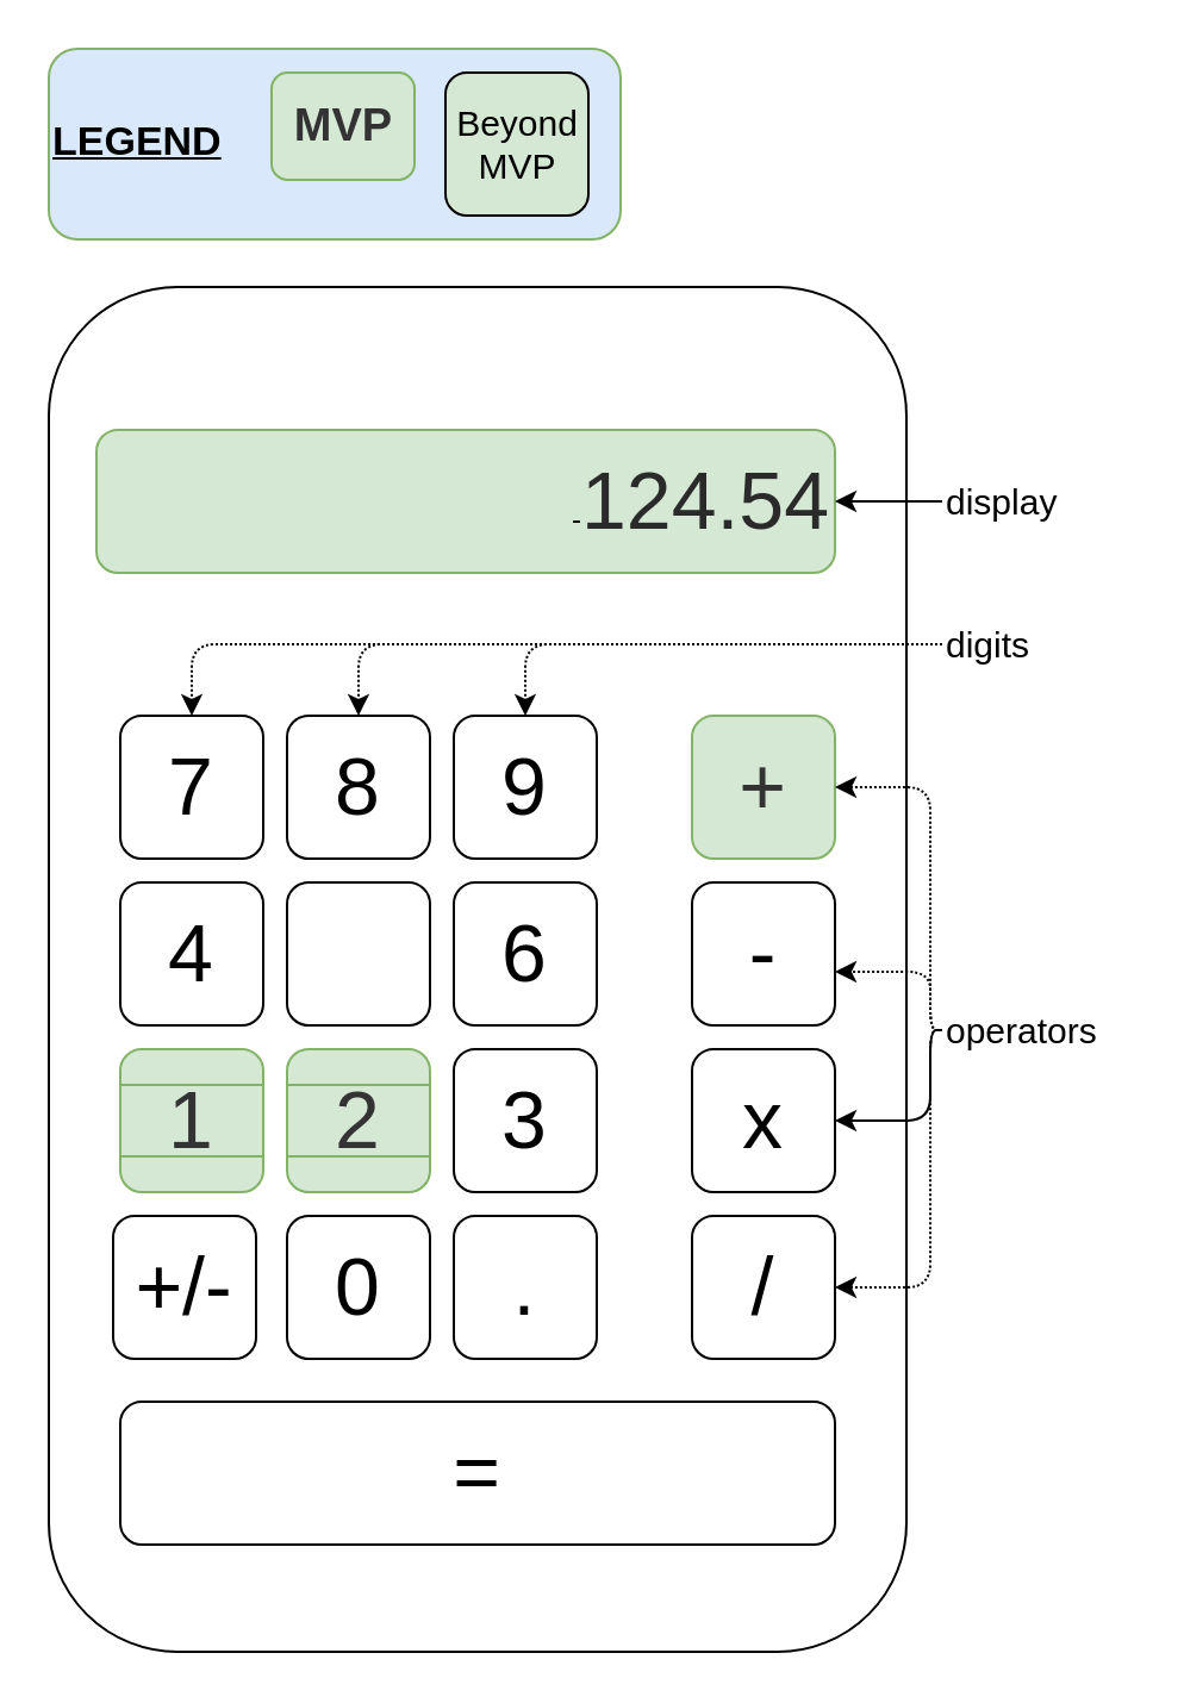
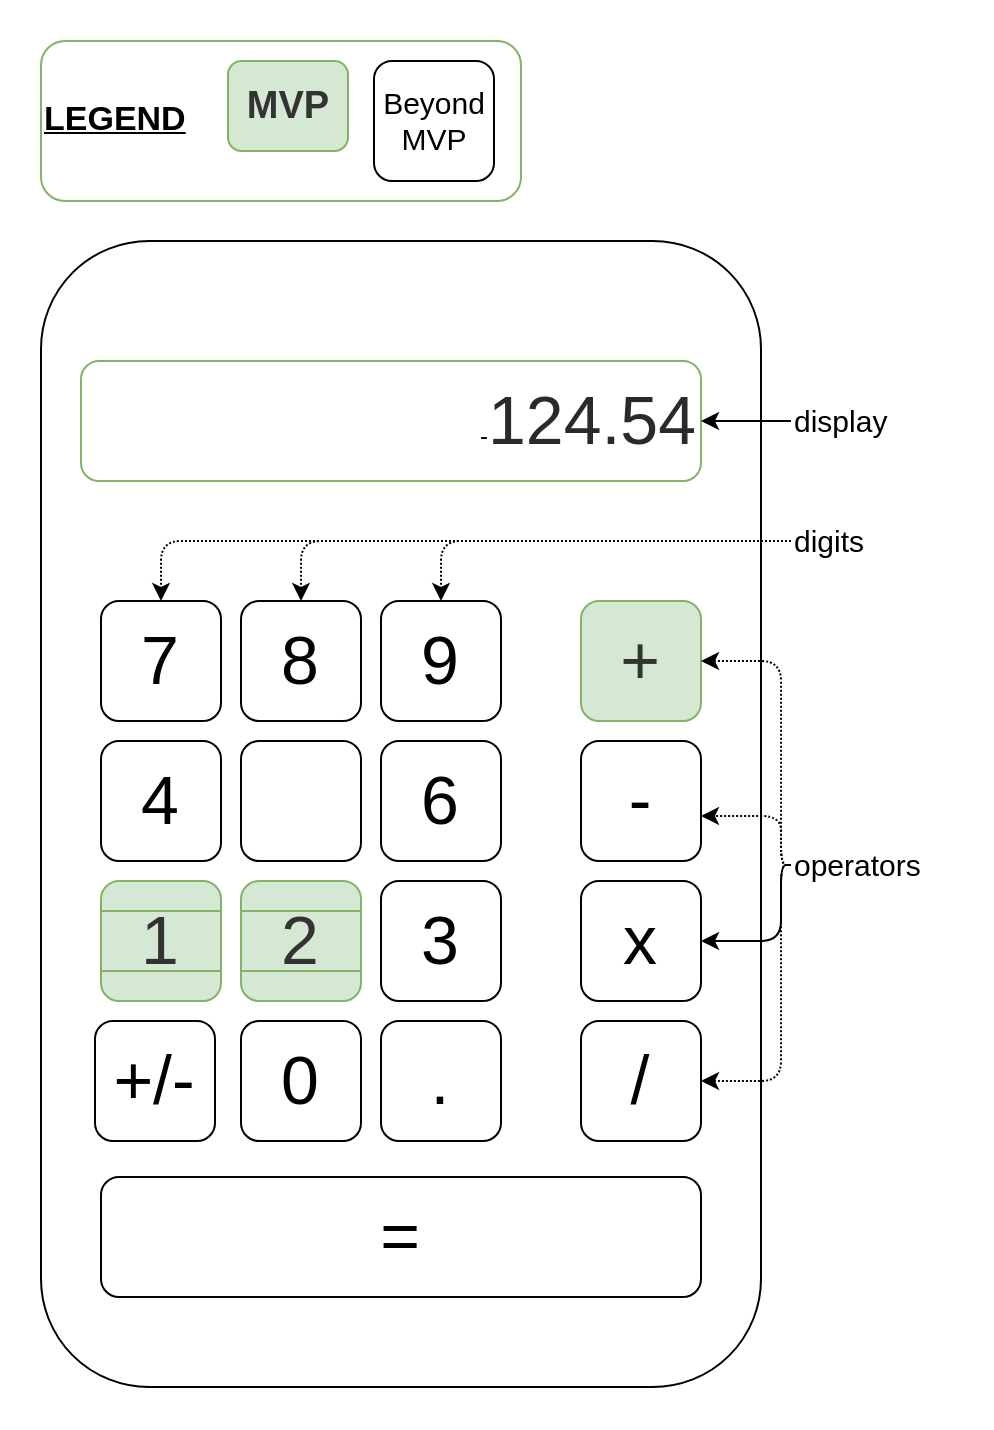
- <mxCell id="2" value="&lt;font color=&quot;#000000&quot; style=&quot;font-size: 17px;&quot;&gt;&lt;u style=&quot;font-size: 17px;&quot;&gt;LEGEND&lt;/u&gt;&lt;/font&gt;" style="rounded=1;whiteSpace=wrap;html=1;fillColor=#dae8fc;strokeColor=#82b366;labelBackgroundColor=none;align=left;verticalAlign=middle;fontStyle=1;fontSize=17;" parent="1" vertex="1"><mxGeometry x="20" y="20" width="240" height="80" as="geometry" /></mxCell>
+ <mxCell id="2" value="&lt;font color=&quot;#000000&quot; style=&quot;font-size: 17px;&quot;&gt;&lt;u style=&quot;font-size: 17px;&quot;&gt;LEGEND&lt;/u&gt;&lt;/font&gt;" style="rounded=1;whiteSpace=wrap;html=1;fillColor=#FFFFFF;strokeColor=#82b366;labelBackgroundColor=none;align=left;verticalAlign=middle;fontStyle=1;fontSize=17;" parent="1" vertex="1"><mxGeometry x="20" y="20" width="240" height="80" as="geometry" /></mxCell>
- <mxCell id="45" value="Beyond MVP" style="rounded=1;whiteSpace=wrap;html=1;fontSize=15;fillColor=#d5e8d4;" parent="1" vertex="1"><mxGeometry x="186.5" y="30" width="60" height="60" as="geometry" /></mxCell>
+ <mxCell id="45" value="Beyond MVP" style="rounded=1;whiteSpace=wrap;html=1;fontSize=15;" parent="1" vertex="1"><mxGeometry x="186.5" y="30" width="60" height="60" as="geometry" /></mxCell>
- <mxCell id="4" value="-&lt;font style=&quot;font-size: 34px&quot; color=&quot;#2a2a2a&quot;&gt;124.54&lt;/font&gt;" style="rounded=1;whiteSpace=wrap;html=1;fillColor=#d5e8d4;strokeColor=#82b366;align=right;" parent="1" vertex="1"><mxGeometry x="40" y="180" width="310" height="60" as="geometry" /></mxCell>
+ <mxCell id="4" value="-&lt;font style=&quot;font-size: 34px&quot; color=&quot;#2a2a2a&quot;&gt;124.54&lt;/font&gt;" style="rounded=1;whiteSpace=wrap;html=1;fillColor=#ffffff;strokeColor=#82b366;align=right;" parent="1" vertex="1"><mxGeometry x="40" y="180" width="310" height="60" as="geometry" /></mxCell>
